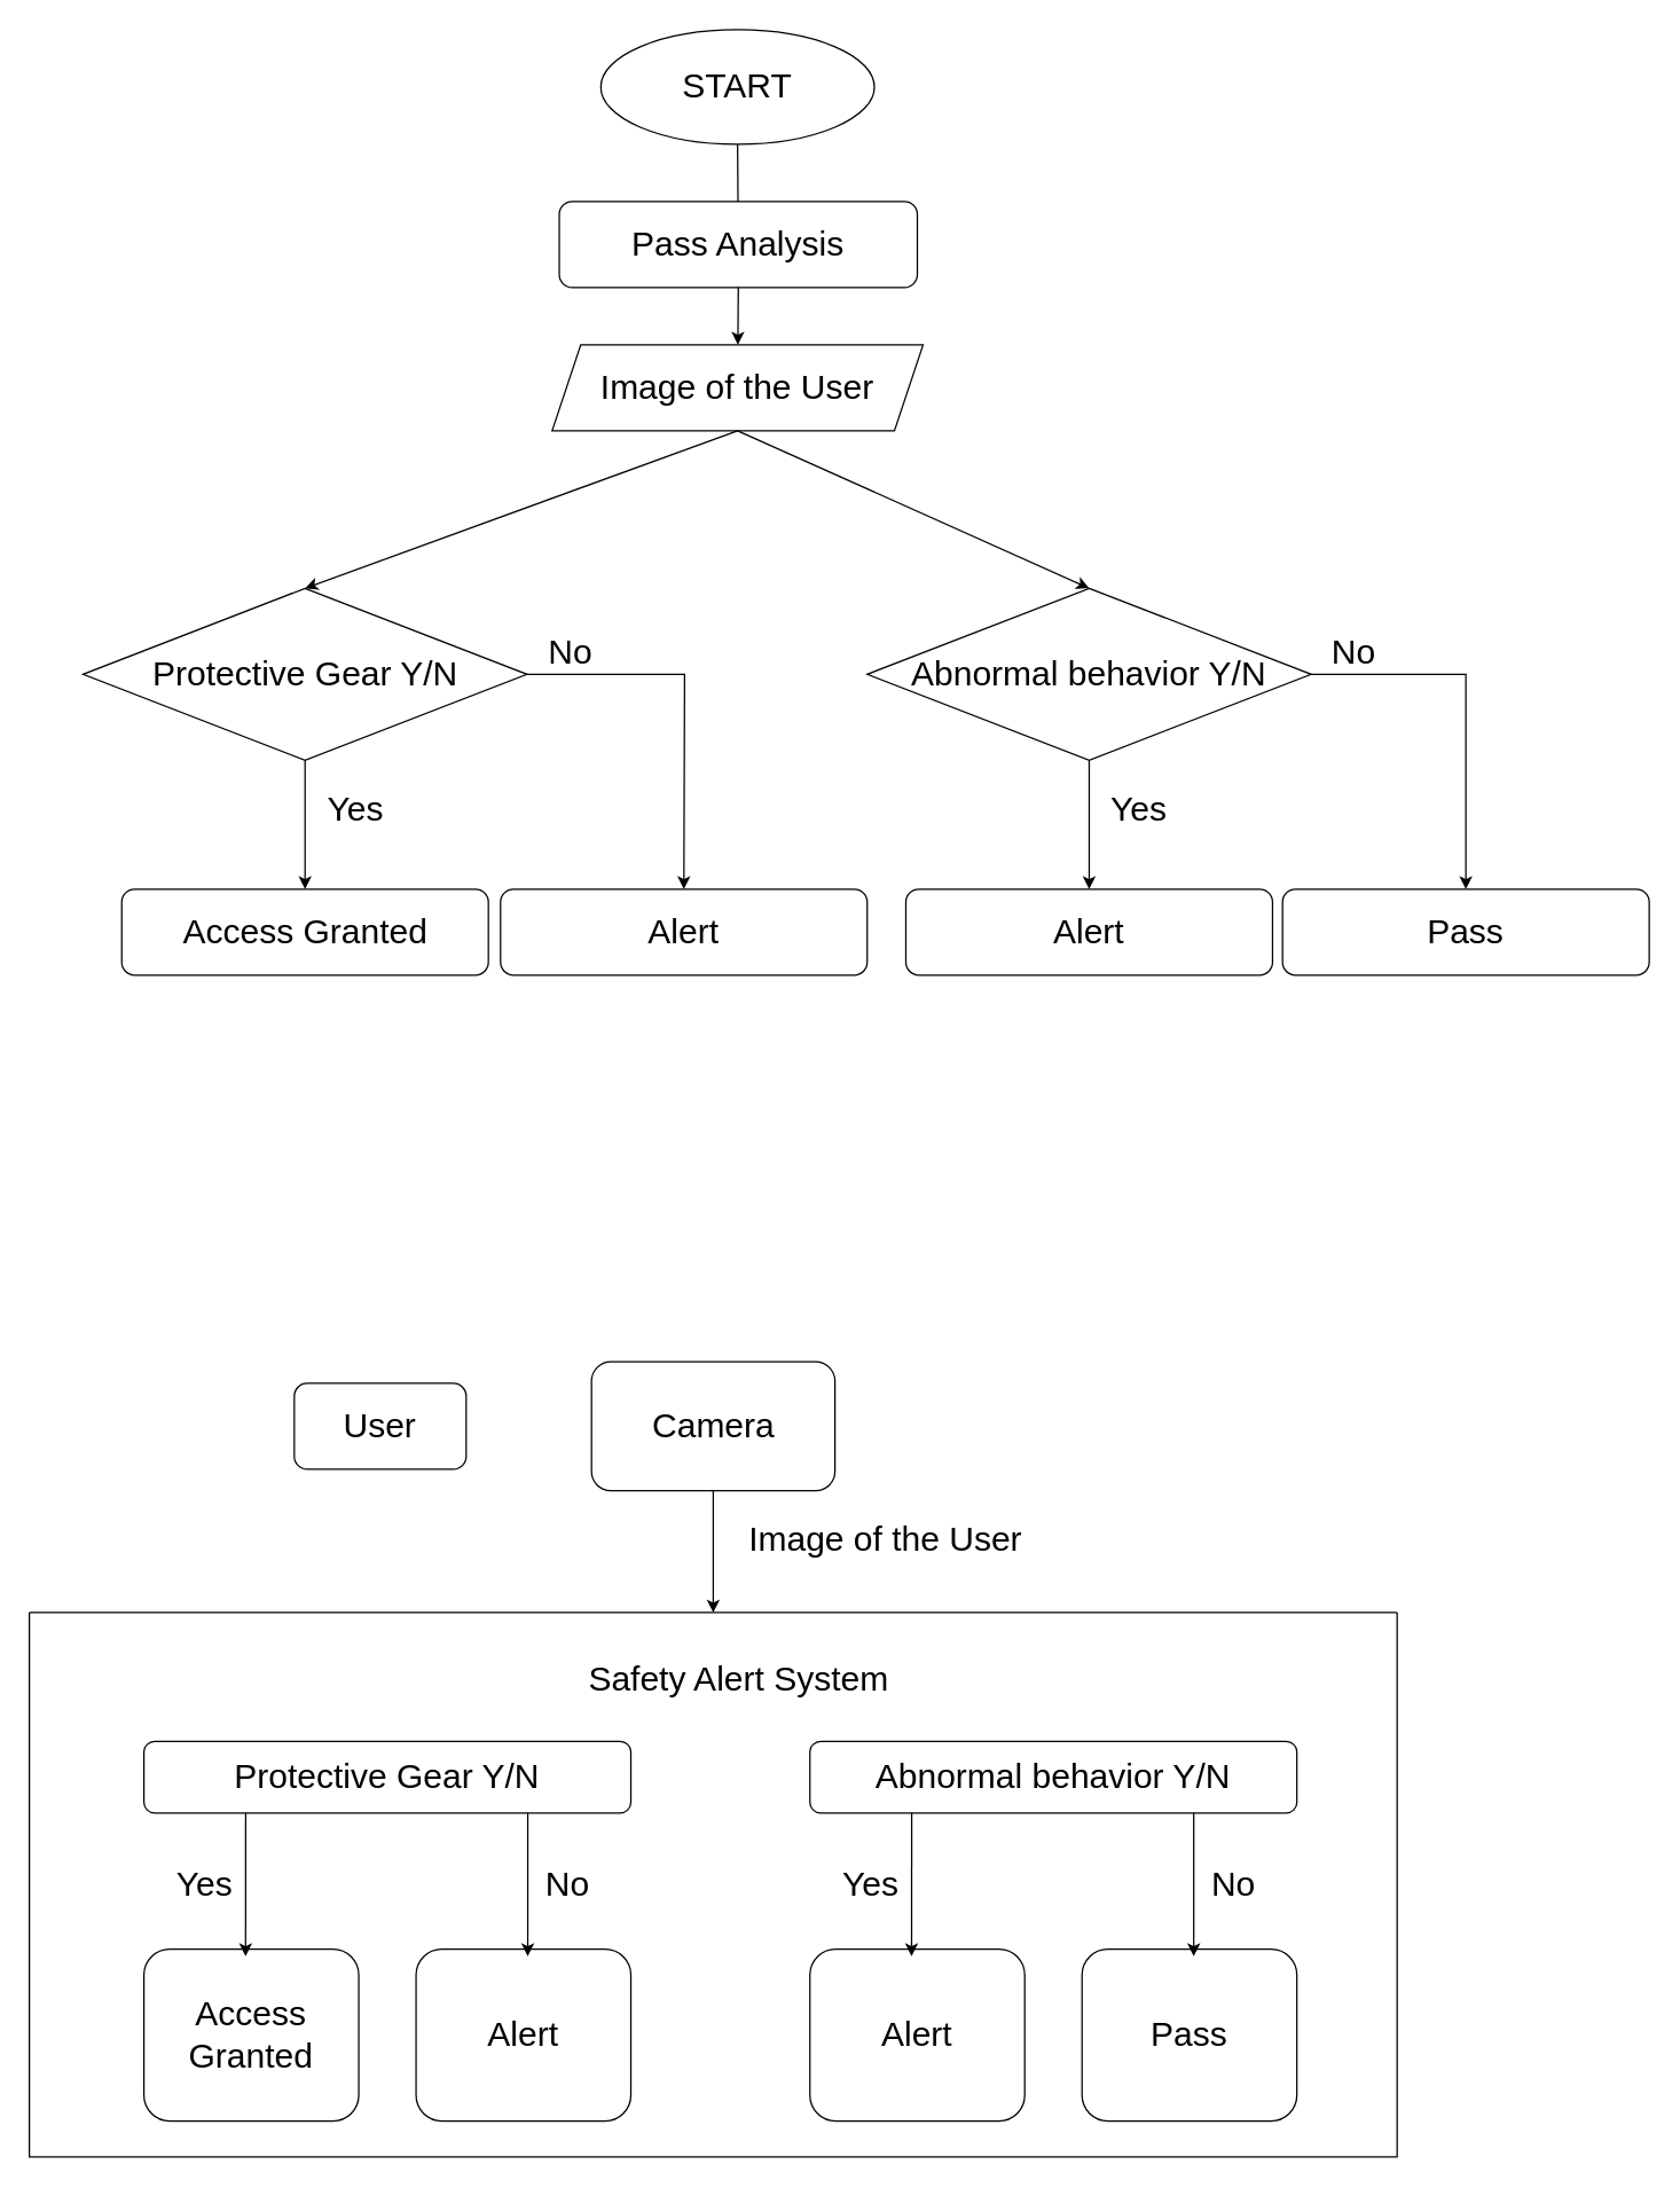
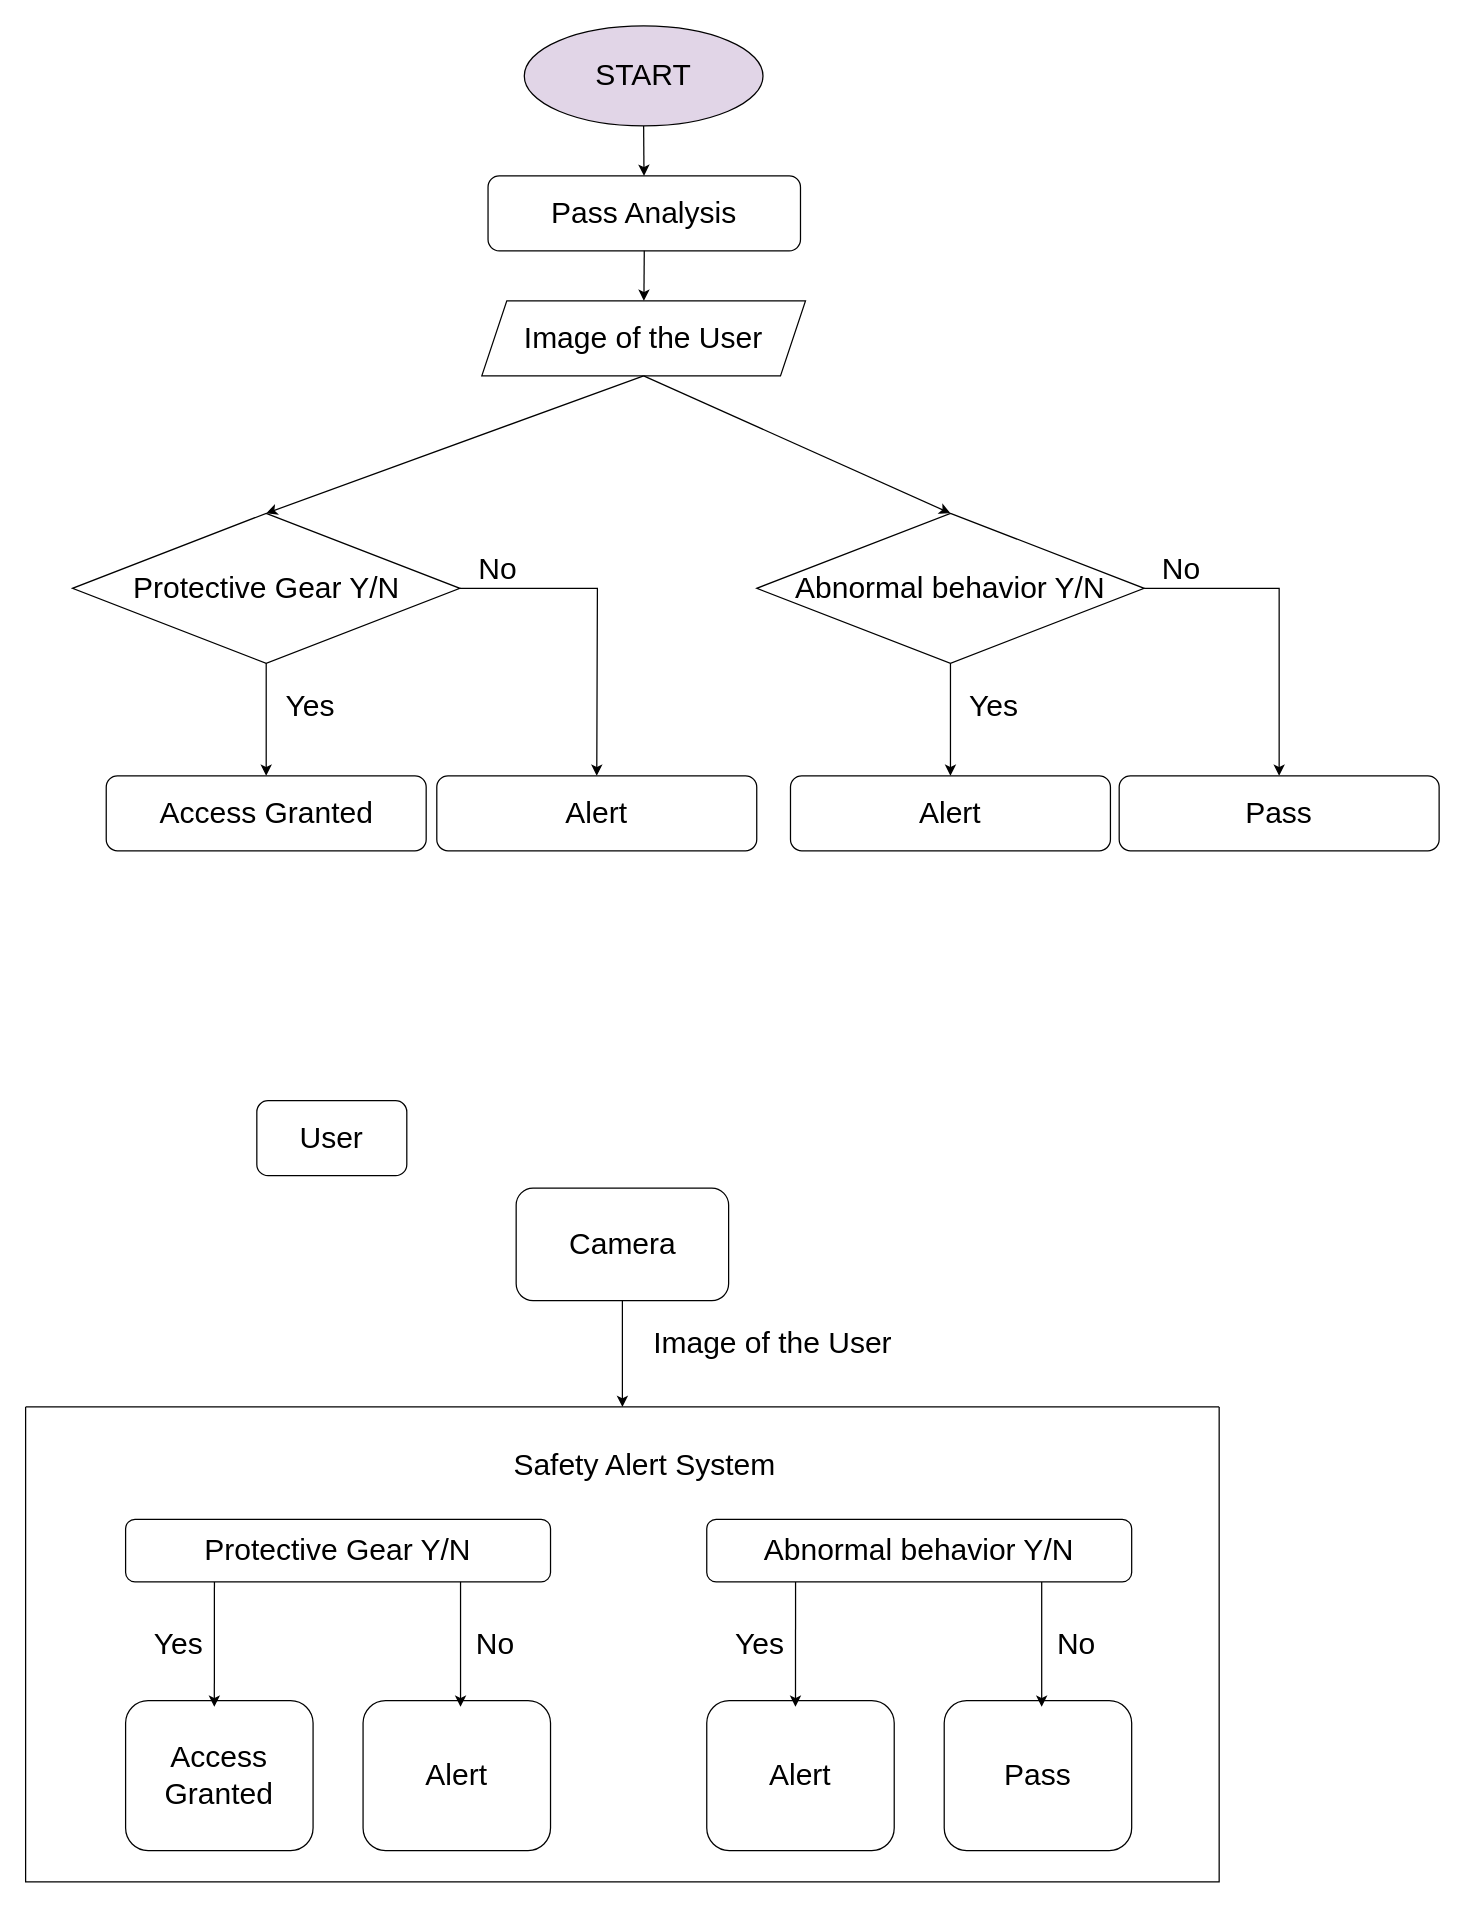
- <mxCell id="23" value="START" style="ellipse;whiteSpace=wrap;html=1;fontSize=24;" parent="1" vertex="1"><mxGeometry x="419" y="20" width="191" height="80" as="geometry" /></mxCell>
+ <mxCell id="23" value="START" style="ellipse;whiteSpace=wrap;html=1;fontSize=24;fillColor=#e1d5e7;" parent="1" vertex="1"><mxGeometry x="419" y="20" width="191" height="80" as="geometry" /></mxCell>
- <mxCell id="28" value="" style="endArrow=none;html=1;rounded=0;fontSize=24;exitX=0.5;exitY=1;exitDx=0;exitDy=0;" parent="1" source="23" target="24" edge="1"><mxGeometry width="50" height="50" relative="1" as="geometry"><mxPoint x="640" y="300" as="sourcePoint" /><mxPoint x="690" y="250" as="targetPoint" /></mxGeometry></mxCell>
+ <mxCell id="28" value="" style="endArrow=classic;html=1;rounded=0;fontSize=24;exitX=0.5;exitY=1;exitDx=0;exitDy=0;" parent="1" source="23" target="24" edge="1"><mxGeometry width="50" height="50" relative="1" as="geometry"><mxPoint x="640" y="300" as="sourcePoint" /><mxPoint x="690" y="250" as="targetPoint" /></mxGeometry></mxCell>
- <mxCell id="2" value="User" style="rounded=1;whiteSpace=wrap;html=1;fontSize=24;" parent="1" vertex="1"><mxGeometry x="205" y="965" width="120" height="60" as="geometry" /></mxCell>
+ <mxCell id="2" value="User" style="rounded=1;whiteSpace=wrap;html=1;fontSize=24;" parent="1" vertex="1"><mxGeometry x="205" y="880" width="120" height="60" as="geometry" /></mxCell>
